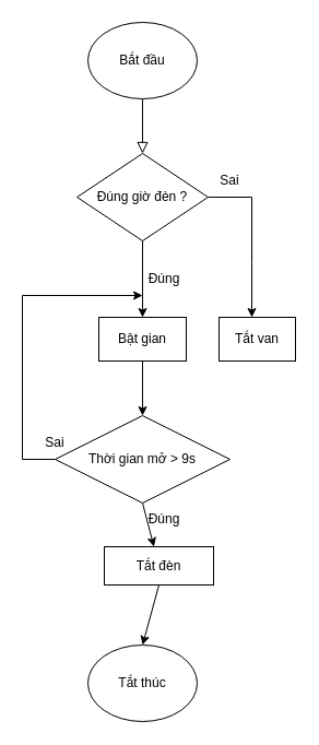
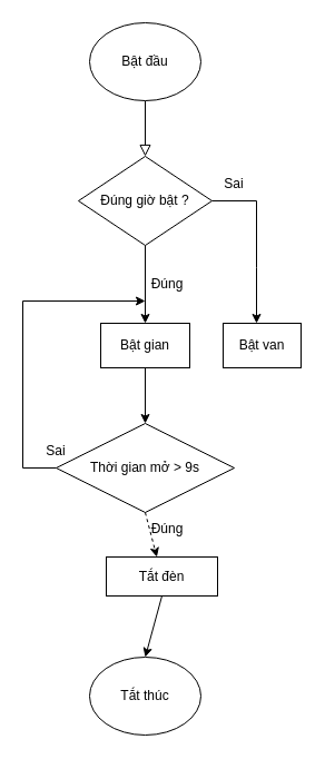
- <mxCell id="3" value="Bắt đầu" style="ellipse;whiteSpace=wrap;html=1;" vertex="1" parent="1"><mxGeometry x="80" y="20" width="100" height="70" as="geometry" /></mxCell>
+ <mxCell id="3" value="Bật đầu" style="ellipse;whiteSpace=wrap;html=1;" vertex="1" parent="1"><mxGeometry x="80" y="20" width="100" height="70" as="geometry" /></mxCell>
- <mxCell id="4" value="Đúng giờ đèn ?" style="rhombus;whiteSpace=wrap;html=1;" vertex="1" parent="1"><mxGeometry x="70" y="140" width="120" height="80" as="geometry" /></mxCell>
+ <mxCell id="4" value="Đúng giờ bật ?" style="rhombus;whiteSpace=wrap;html=1;" vertex="1" parent="1"><mxGeometry x="70" y="140" width="120" height="80" as="geometry" /></mxCell>
- <mxCell id="10" value="Tắt van" style="rounded=0;whiteSpace=wrap;html=1;" vertex="1" parent="1"><mxGeometry x="200" y="290" width="70" height="40" as="geometry" /></mxCell>
+ <mxCell id="10" value="Bật van" style="rounded=0;whiteSpace=wrap;html=1;" vertex="1" parent="1"><mxGeometry x="200" y="290" width="70" height="40" as="geometry" /></mxCell>
- <mxCell id="16" value="" style="endArrow=classic;html=1;rounded=0;exitX=0.5;exitY=1;exitDx=0;exitDy=0;" edge="1" parent="1" source="12" target="15"><mxGeometry width="50" height="50" relative="1" as="geometry"><mxPoint x="110" y="450" as="sourcePoint" /><mxPoint x="160" y="400" as="targetPoint" /></mxGeometry></mxCell>
+ <mxCell id="16" value="" style="endArrow=classic;html=1;rounded=0;exitX=0.5;exitY=1;exitDx=0;exitDy=0;dashed=1;" edge="1" parent="1" source="12" target="15"><mxGeometry width="50" height="50" relative="1" as="geometry"><mxPoint x="110" y="450" as="sourcePoint" /><mxPoint x="160" y="400" as="targetPoint" /></mxGeometry></mxCell>
